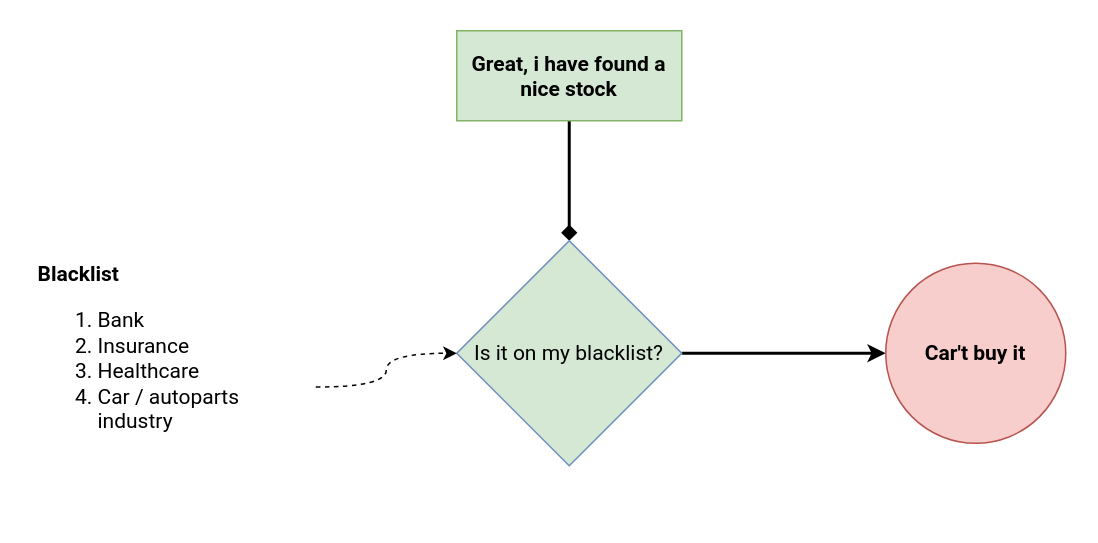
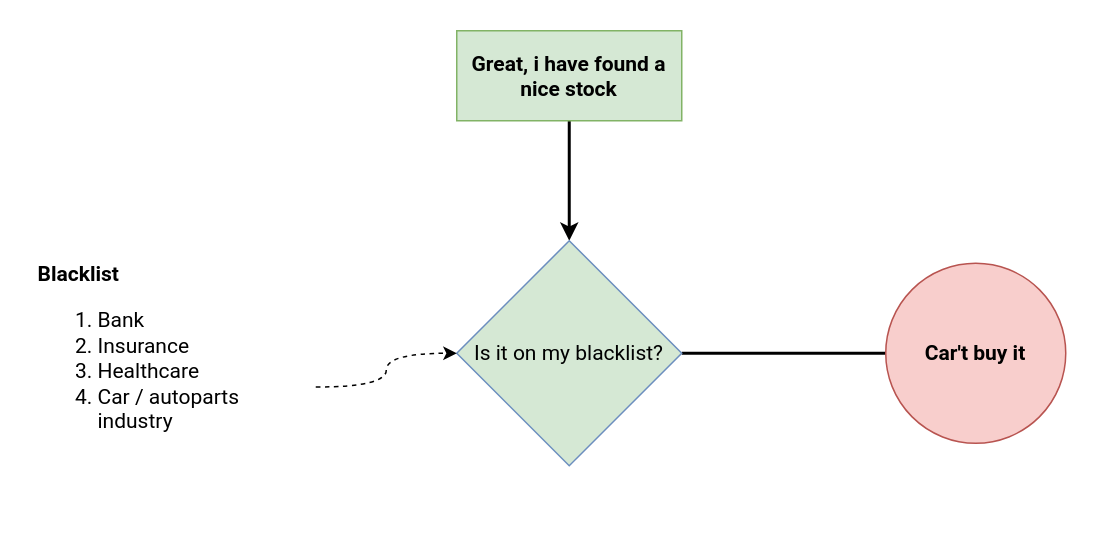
- <mxCell id="2" style="edgeStyle=orthogonalEdgeStyle;rounded=0;orthogonalLoop=1;jettySize=auto;html=1;fontFamily=Roboto;fontSource=https%3A%2F%2Ffonts.googleapis.com%2Fcss%3Ffamily%3DRoboto;fontStyle=0;fontSize=16;strokeWidth=2;endArrow=diamond;" edge="1" parent="1" source="3" target="5"><mxGeometry relative="1" as="geometry" /></mxCell>
+ <mxCell id="2" style="edgeStyle=orthogonalEdgeStyle;rounded=0;orthogonalLoop=1;jettySize=auto;html=1;fontFamily=Roboto;fontSource=https%3A%2F%2Ffonts.googleapis.com%2Fcss%3Ffamily%3DRoboto;fontStyle=0;fontSize=16;strokeWidth=2;" edge="1" parent="1" source="3" target="5"><mxGeometry relative="1" as="geometry" /></mxCell>
- <mxCell id="4" style="edgeStyle=orthogonalEdgeStyle;rounded=0;orthogonalLoop=1;jettySize=auto;html=1;fontFamily=Roboto;fontSource=https%3A%2F%2Ffonts.googleapis.com%2Fcss%3Ffamily%3DRoboto;fontStyle=0;fontSize=16;strokeWidth=2;" edge="1" parent="1" source="5" target="9"><mxGeometry relative="1" as="geometry" /></mxCell>
+ <mxCell id="4" style="edgeStyle=orthogonalEdgeStyle;rounded=0;orthogonalLoop=1;jettySize=auto;html=1;fontFamily=Roboto;fontSource=https%3A%2F%2Ffonts.googleapis.com%2Fcss%3Ffamily%3DRoboto;fontStyle=0;fontSize=16;strokeWidth=2;endArrow=none;" edge="1" parent="1" source="5" target="9"><mxGeometry relative="1" as="geometry" /></mxCell>
